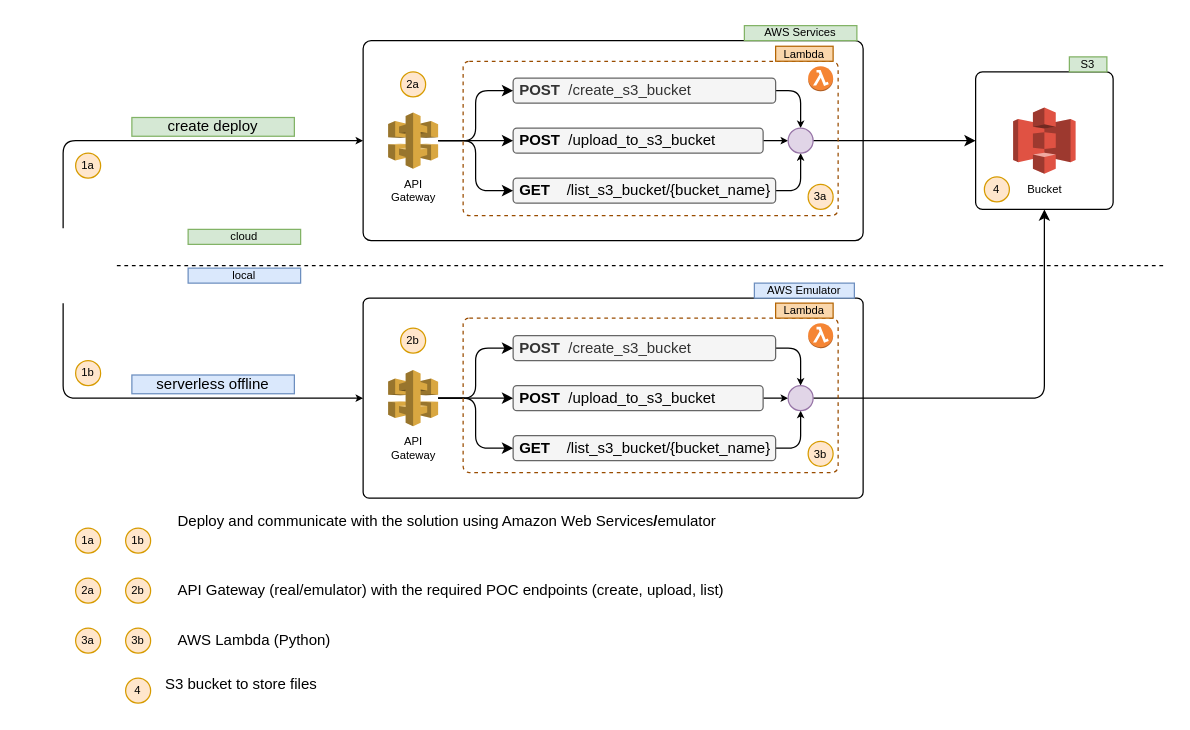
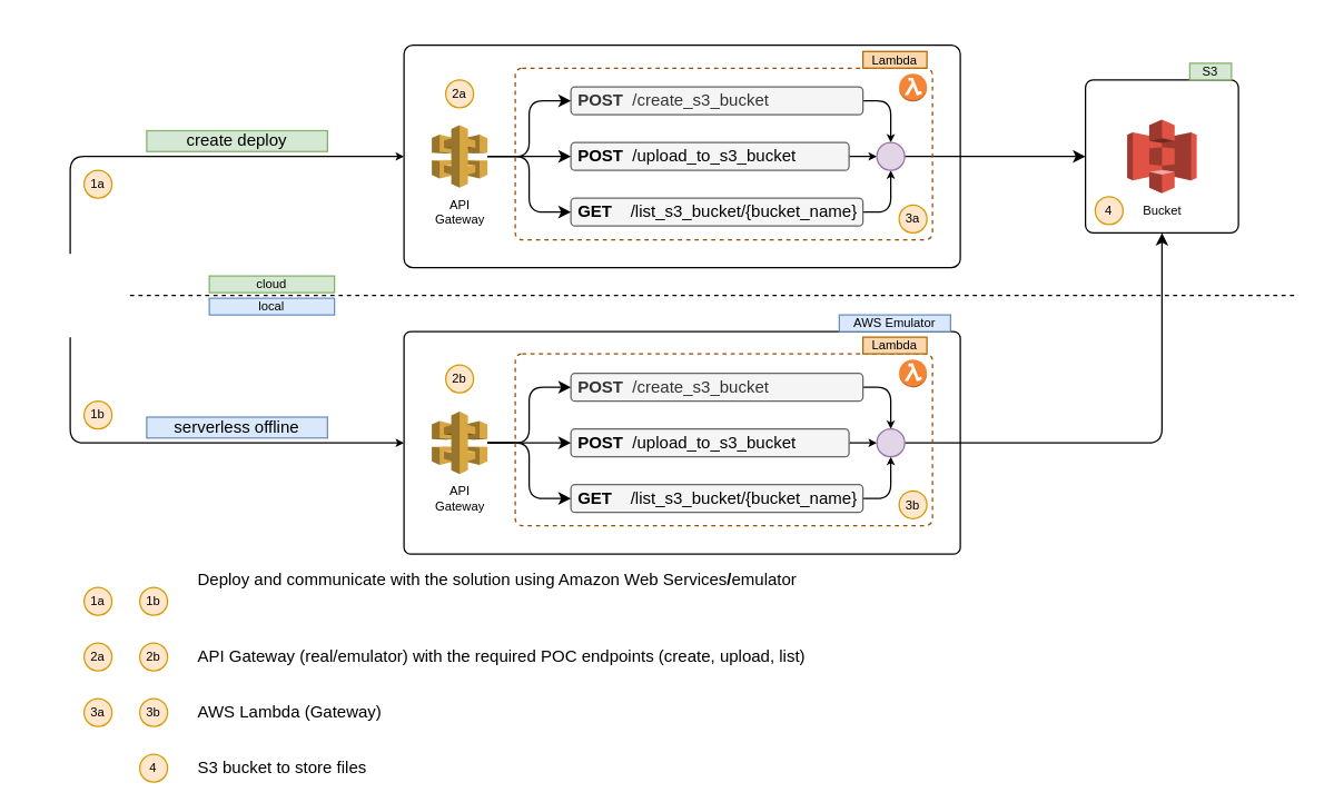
- <mxCell id="17" value="AWS Services" style="text;html=1;strokeColor=#82b366;fillColor=#d5e8d4;align=center;verticalAlign=middle;whiteSpace=wrap;rounded=0;fontSize=9;" parent="1" vertex="1"><mxGeometry x="595" y="20" width="90" height="12" as="geometry" /></mxCell>
- <mxCell id="22" value="cloud" style="text;html=1;strokeColor=#82b366;fillColor=#d5e8d4;align=center;verticalAlign=middle;whiteSpace=wrap;rounded=0;fontSize=9;" parent="1" vertex="1"><mxGeometry x="150" y="183" width="90" height="12" as="geometry" /></mxCell>
+ <mxCell id="22" value="cloud" style="text;html=1;strokeColor=#82b366;fillColor=#d5e8d4;align=center;verticalAlign=middle;whiteSpace=wrap;rounded=0;fontSize=9;" parent="1" vertex="1"><mxGeometry x="150" y="198" width="90" height="12" as="geometry" /></mxCell>
- <mxCell id="63" value="AWS Lambda (Python)" style="text;html=1;strokeColor=none;fillColor=none;align=left;verticalAlign=middle;whiteSpace=wrap;rounded=0;" vertex="1" parent="1"><mxGeometry x="140" y="502" width="470" height="20" as="geometry" /></mxCell>
+ <mxCell id="63" value="AWS Lambda (Gateway)" style="text;html=1;strokeColor=none;fillColor=none;align=left;verticalAlign=middle;whiteSpace=wrap;rounded=0;" vertex="1" parent="1"><mxGeometry x="140" y="502" width="470" height="20" as="geometry" /></mxCell>
- <mxCell id="53" value="S3 bucket to store files" style="text;html=1;strokeColor=none;fillColor=none;align=left;verticalAlign=middle;whiteSpace=wrap;rounded=0;" parent="1" vertex="1"><mxGeometry x="130" y="537" width="470" height="20" as="geometry" /></mxCell>
+ <mxCell id="53" value="S3 bucket to store files" style="text;html=1;strokeColor=none;fillColor=none;align=left;verticalAlign=middle;whiteSpace=wrap;rounded=0;" parent="1" vertex="1"><mxGeometry x="140" y="542" width="470" height="20" as="geometry" /></mxCell>
